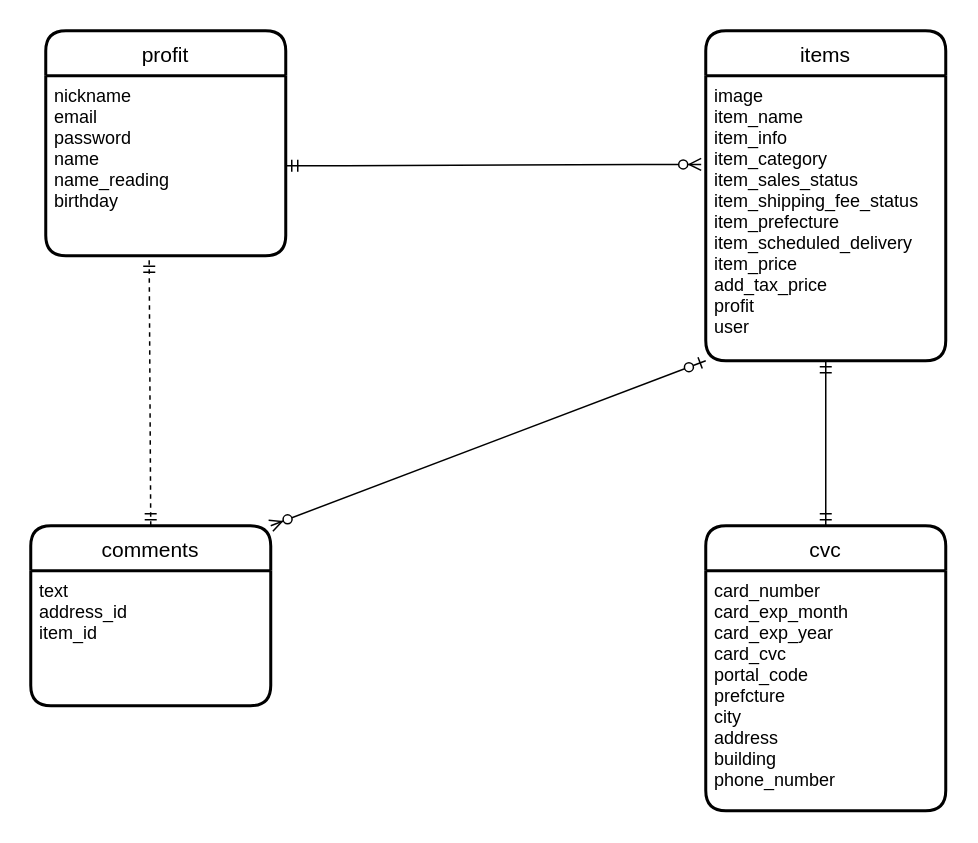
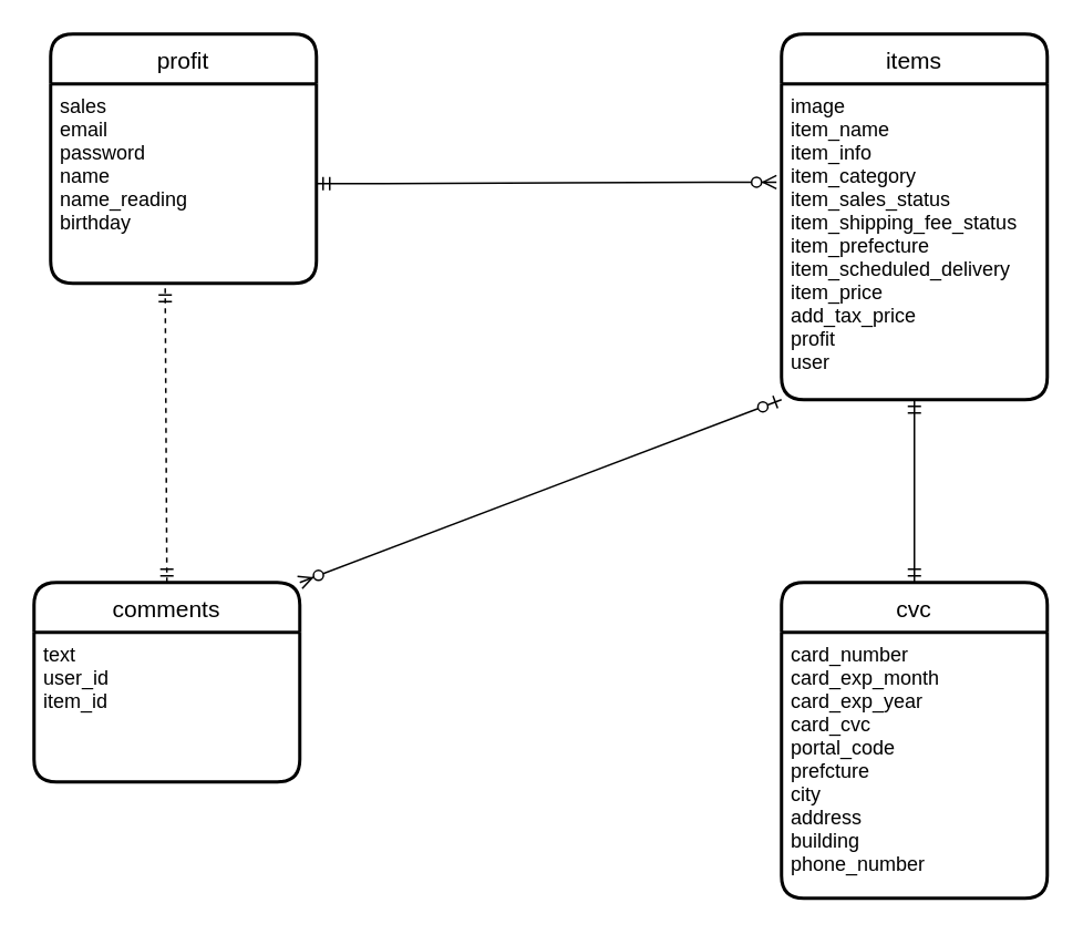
- <mxCell id="3" value="nickname&#10;email&#10;password&#10;name&#10;name_reading&#10;birthday" style="align=left;strokeColor=none;fillColor=none;spacingLeft=4;fontSize=12;verticalAlign=top;resizable=0;rotatable=0;part=1;" vertex="1" parent="2"><mxGeometry y="30" width="160" height="120" as="geometry" /></mxCell>
+ <mxCell id="3" value="sales&#10;email&#10;password&#10;name&#10;name_reading&#10;birthday" style="align=left;strokeColor=none;fillColor=none;spacingLeft=4;fontSize=12;verticalAlign=top;resizable=0;rotatable=0;part=1;" vertex="1" parent="2"><mxGeometry y="30" width="160" height="120" as="geometry" /></mxCell>
- <mxCell id="7" value="text&#10;address_id&#10;item_id" style="align=left;strokeColor=none;fillColor=none;spacingLeft=4;fontSize=12;verticalAlign=top;resizable=0;rotatable=0;part=1;" vertex="1" parent="6"><mxGeometry y="30" width="160" height="90" as="geometry" /></mxCell>
+ <mxCell id="7" value="text&#10;user_id&#10;item_id" style="align=left;strokeColor=none;fillColor=none;spacingLeft=4;fontSize=12;verticalAlign=top;resizable=0;rotatable=0;part=1;" vertex="1" parent="6"><mxGeometry y="30" width="160" height="90" as="geometry" /></mxCell>
